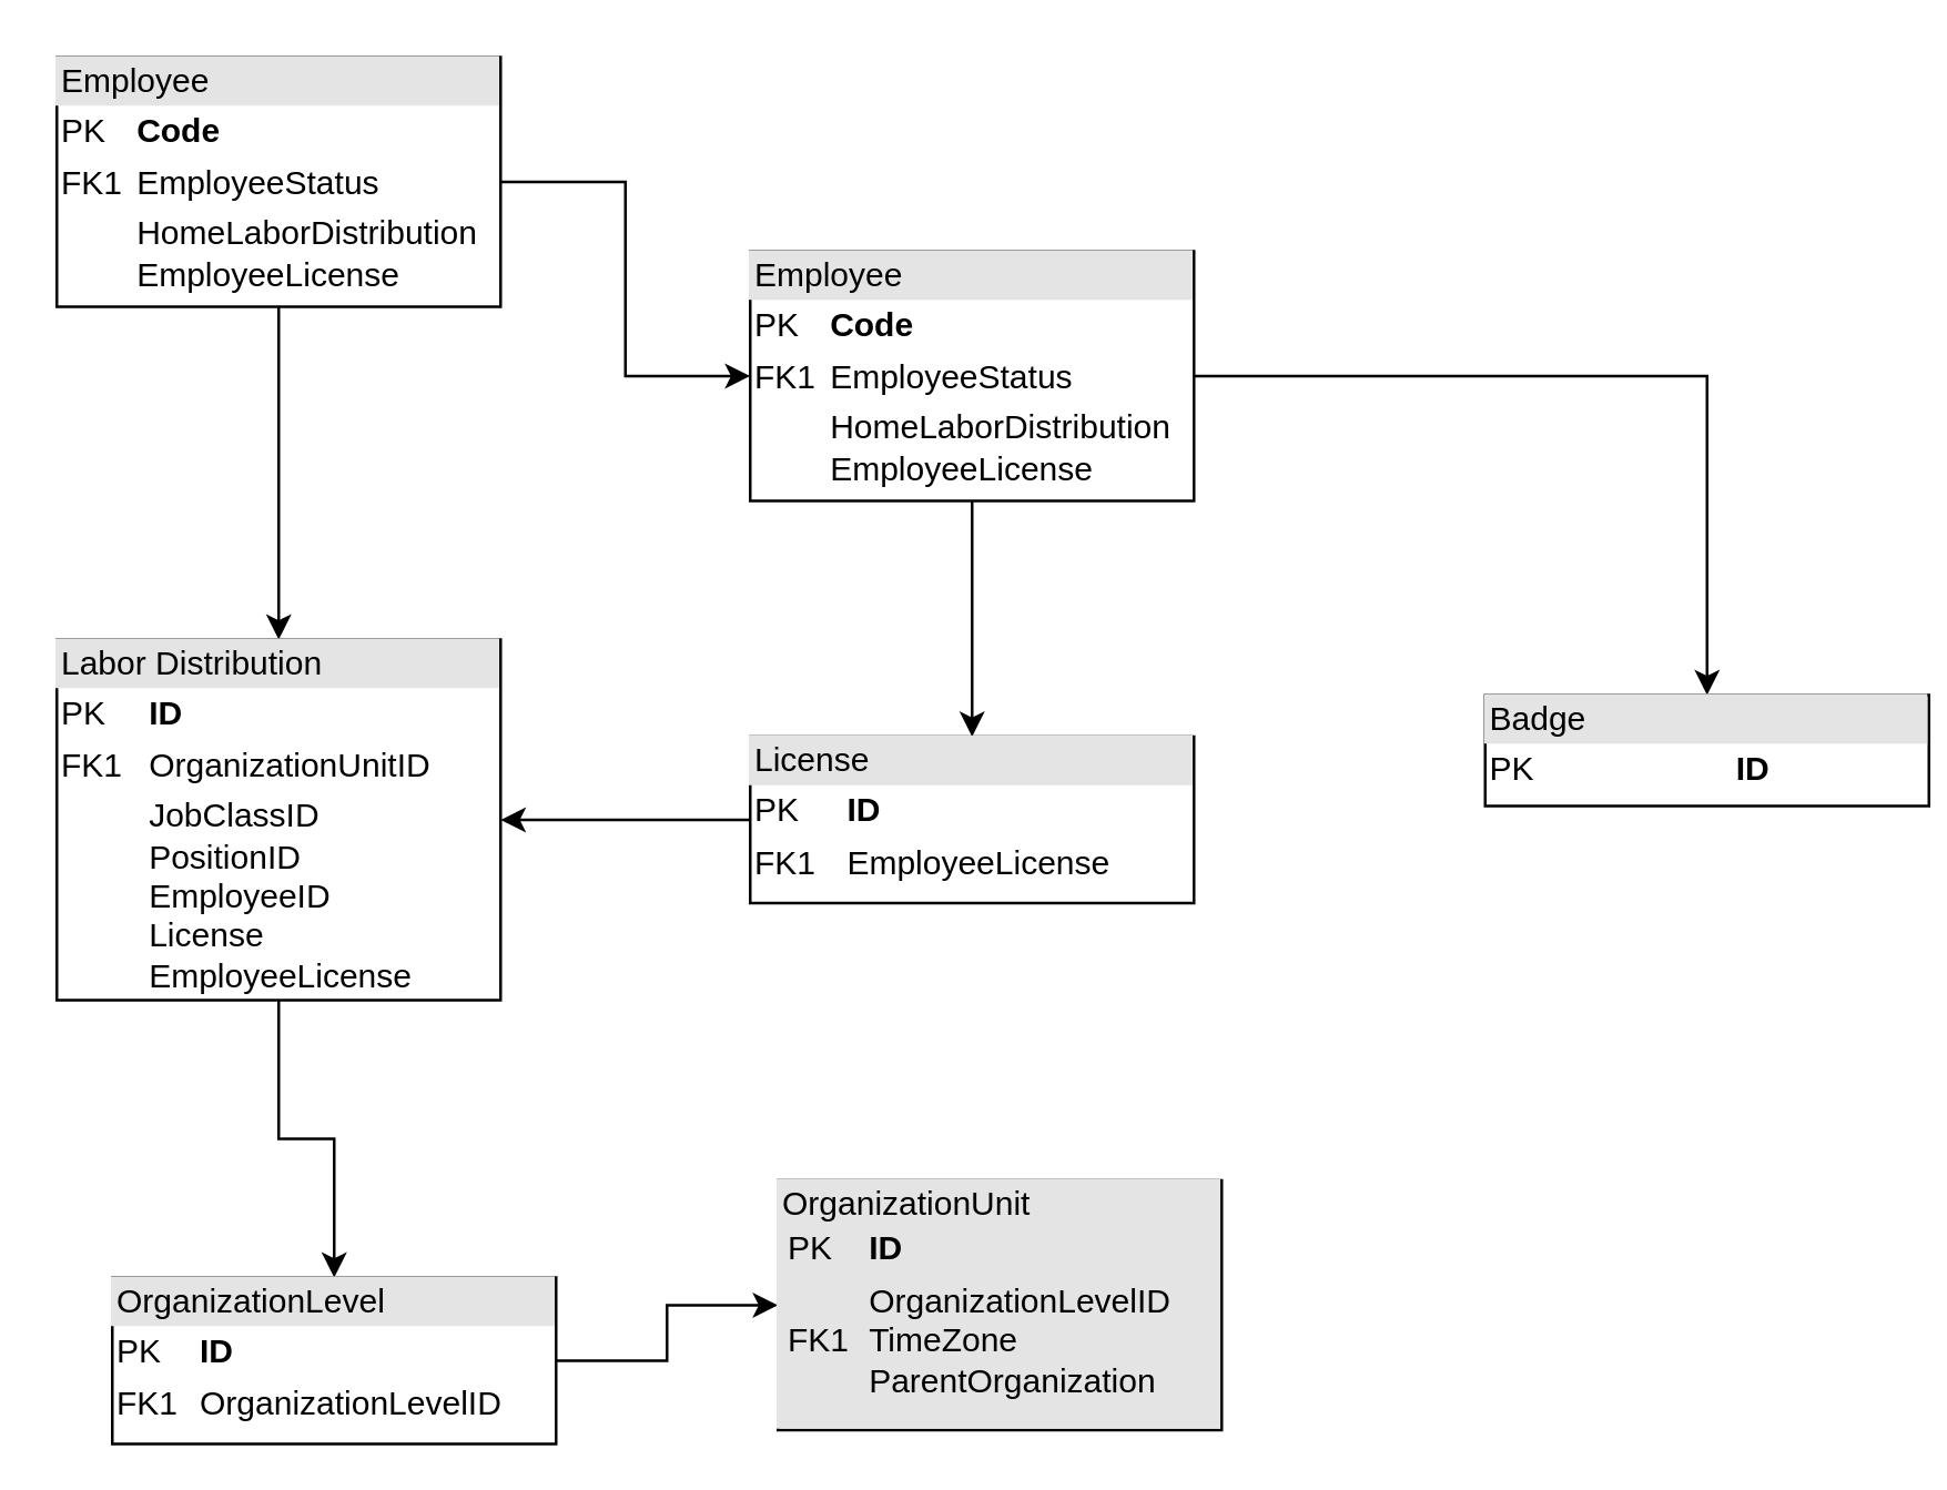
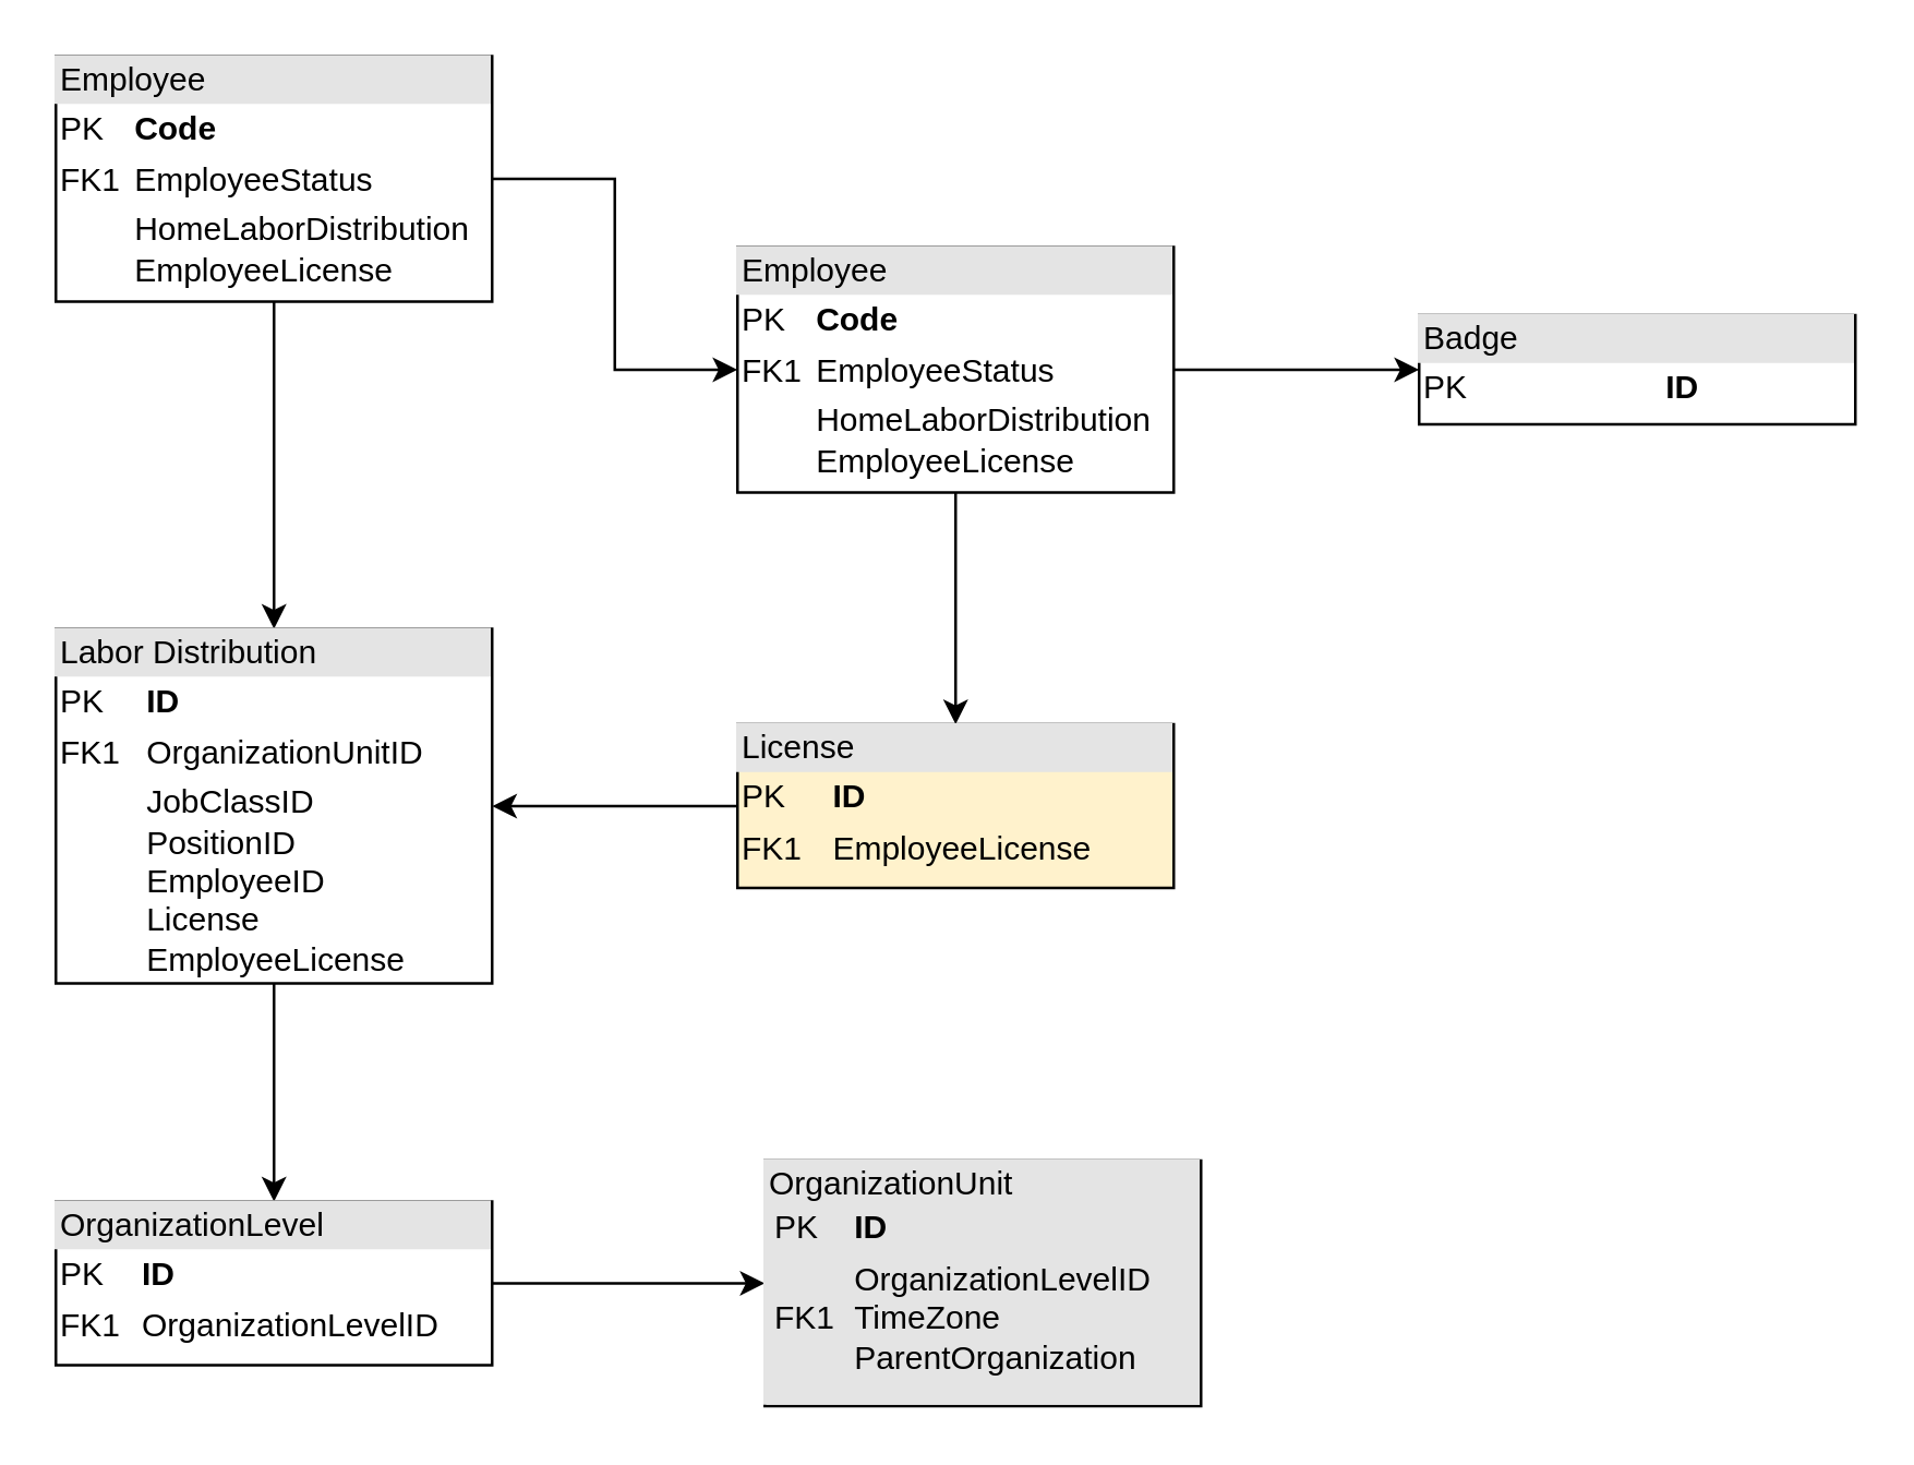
- <mxCell id="12" value="&lt;div style=&quot;box-sizing: border-box ; width: 100% ; background: #e4e4e4 ; padding: 2px&quot;&gt;Badge&lt;/div&gt;&lt;table style=&quot;width: 100% ; font-size: 1em&quot; cellpadding=&quot;2&quot; cellspacing=&quot;0&quot;&gt;&lt;tbody&gt;&lt;tr&gt;&lt;td&gt;PK&lt;/td&gt;&lt;td&gt;&lt;b&gt;ID&lt;/b&gt;&lt;/td&gt;&lt;/tr&gt;&lt;tr&gt;&lt;td&gt;&lt;br&gt;&lt;/td&gt;&lt;td&gt;&lt;br&gt;&lt;/td&gt;&lt;/tr&gt;&lt;/tbody&gt;&lt;/table&gt;" style="verticalAlign=top;align=left;overflow=fill;html=1;" parent="1" vertex="1"><mxGeometry x="535" y="250" width="160" height="40" as="geometry" /></mxCell>
+ <mxCell id="12" value="&lt;div style=&quot;box-sizing: border-box ; width: 100% ; background: #e4e4e4 ; padding: 2px&quot;&gt;Badge&lt;/div&gt;&lt;table style=&quot;width: 100% ; font-size: 1em&quot; cellpadding=&quot;2&quot; cellspacing=&quot;0&quot;&gt;&lt;tbody&gt;&lt;tr&gt;&lt;td&gt;PK&lt;/td&gt;&lt;td&gt;&lt;b&gt;ID&lt;/b&gt;&lt;/td&gt;&lt;/tr&gt;&lt;tr&gt;&lt;td&gt;&lt;br&gt;&lt;/td&gt;&lt;td&gt;&lt;br&gt;&lt;/td&gt;&lt;/tr&gt;&lt;/tbody&gt;&lt;/table&gt;" style="verticalAlign=top;align=left;overflow=fill;html=1;" parent="1" vertex="1"><mxGeometry x="520" y="115" width="160" height="40" as="geometry" /></mxCell>
- <mxCell id="11" value="&lt;div style=&quot;box-sizing: border-box ; width: 100% ; background: #e4e4e4 ; padding: 2px&quot;&gt;License&lt;/div&gt;&lt;table style=&quot;width: 100% ; font-size: 1em&quot; cellpadding=&quot;2&quot; cellspacing=&quot;0&quot;&gt;&lt;tbody&gt;&lt;tr&gt;&lt;td&gt;PK&lt;/td&gt;&lt;td&gt;&lt;b&gt;ID&lt;/b&gt;&lt;/td&gt;&lt;/tr&gt;&lt;tr&gt;&lt;td&gt;FK1&lt;/td&gt;&lt;td&gt;EmployeeLicense&lt;/td&gt;&lt;/tr&gt;&lt;tr&gt;&lt;td&gt;&lt;/td&gt;&lt;td&gt;&lt;br&gt;&lt;/td&gt;&lt;/tr&gt;&lt;/tbody&gt;&lt;/table&gt;" style="verticalAlign=top;align=left;overflow=fill;html=1;" parent="1" vertex="1"><mxGeometry x="270" y="265" width="160" height="60" as="geometry" /></mxCell>
+ <mxCell id="11" value="&lt;div style=&quot;box-sizing: border-box ; width: 100% ; background: #e4e4e4 ; padding: 2px&quot;&gt;License&lt;/div&gt;&lt;table style=&quot;width: 100% ; font-size: 1em&quot; cellpadding=&quot;2&quot; cellspacing=&quot;0&quot;&gt;&lt;tbody&gt;&lt;tr&gt;&lt;td&gt;PK&lt;/td&gt;&lt;td&gt;&lt;b&gt;ID&lt;/b&gt;&lt;/td&gt;&lt;/tr&gt;&lt;tr&gt;&lt;td&gt;FK1&lt;/td&gt;&lt;td&gt;EmployeeLicense&lt;/td&gt;&lt;/tr&gt;&lt;tr&gt;&lt;td&gt;&lt;/td&gt;&lt;td&gt;&lt;br&gt;&lt;/td&gt;&lt;/tr&gt;&lt;/tbody&gt;&lt;/table&gt;" style="verticalAlign=top;align=left;overflow=fill;html=1;fillColor=#fff2cc;" parent="1" vertex="1"><mxGeometry x="270" y="265" width="160" height="60" as="geometry" /></mxCell>
- <mxCell id="14" value="&lt;div style=&quot;box-sizing: border-box ; width: 100% ; background: #e4e4e4 ; padding: 2px&quot;&gt;OrganizationLevel&lt;/div&gt;&lt;table style=&quot;width: 100% ; font-size: 1em&quot; cellpadding=&quot;2&quot; cellspacing=&quot;0&quot;&gt;&lt;tbody&gt;&lt;tr&gt;&lt;td&gt;PK&lt;/td&gt;&lt;td&gt;&lt;b&gt;ID&lt;/b&gt;&lt;/td&gt;&lt;/tr&gt;&lt;tr&gt;&lt;td&gt;FK1&lt;/td&gt;&lt;td&gt;OrganizationLevelID&lt;/td&gt;&lt;/tr&gt;&lt;tr&gt;&lt;td&gt;&lt;/td&gt;&lt;td&gt;&lt;br&gt;&lt;/td&gt;&lt;/tr&gt;&lt;/tbody&gt;&lt;/table&gt;" style="verticalAlign=top;align=left;overflow=fill;html=1;" parent="1" vertex="1"><mxGeometry x="40" y="460" width="160" height="60" as="geometry" /></mxCell>
+ <mxCell id="14" value="&lt;div style=&quot;box-sizing: border-box ; width: 100% ; background: #e4e4e4 ; padding: 2px&quot;&gt;OrganizationLevel&lt;/div&gt;&lt;table style=&quot;width: 100% ; font-size: 1em&quot; cellpadding=&quot;2&quot; cellspacing=&quot;0&quot;&gt;&lt;tbody&gt;&lt;tr&gt;&lt;td&gt;PK&lt;/td&gt;&lt;td&gt;&lt;b&gt;ID&lt;/b&gt;&lt;/td&gt;&lt;/tr&gt;&lt;tr&gt;&lt;td&gt;FK1&lt;/td&gt;&lt;td&gt;OrganizationLevelID&lt;/td&gt;&lt;/tr&gt;&lt;tr&gt;&lt;td&gt;&lt;/td&gt;&lt;td&gt;&lt;br&gt;&lt;/td&gt;&lt;/tr&gt;&lt;/tbody&gt;&lt;/table&gt;" style="verticalAlign=top;align=left;overflow=fill;html=1;" parent="1" vertex="1"><mxGeometry x="20" y="440" width="160" height="60" as="geometry" /></mxCell>
